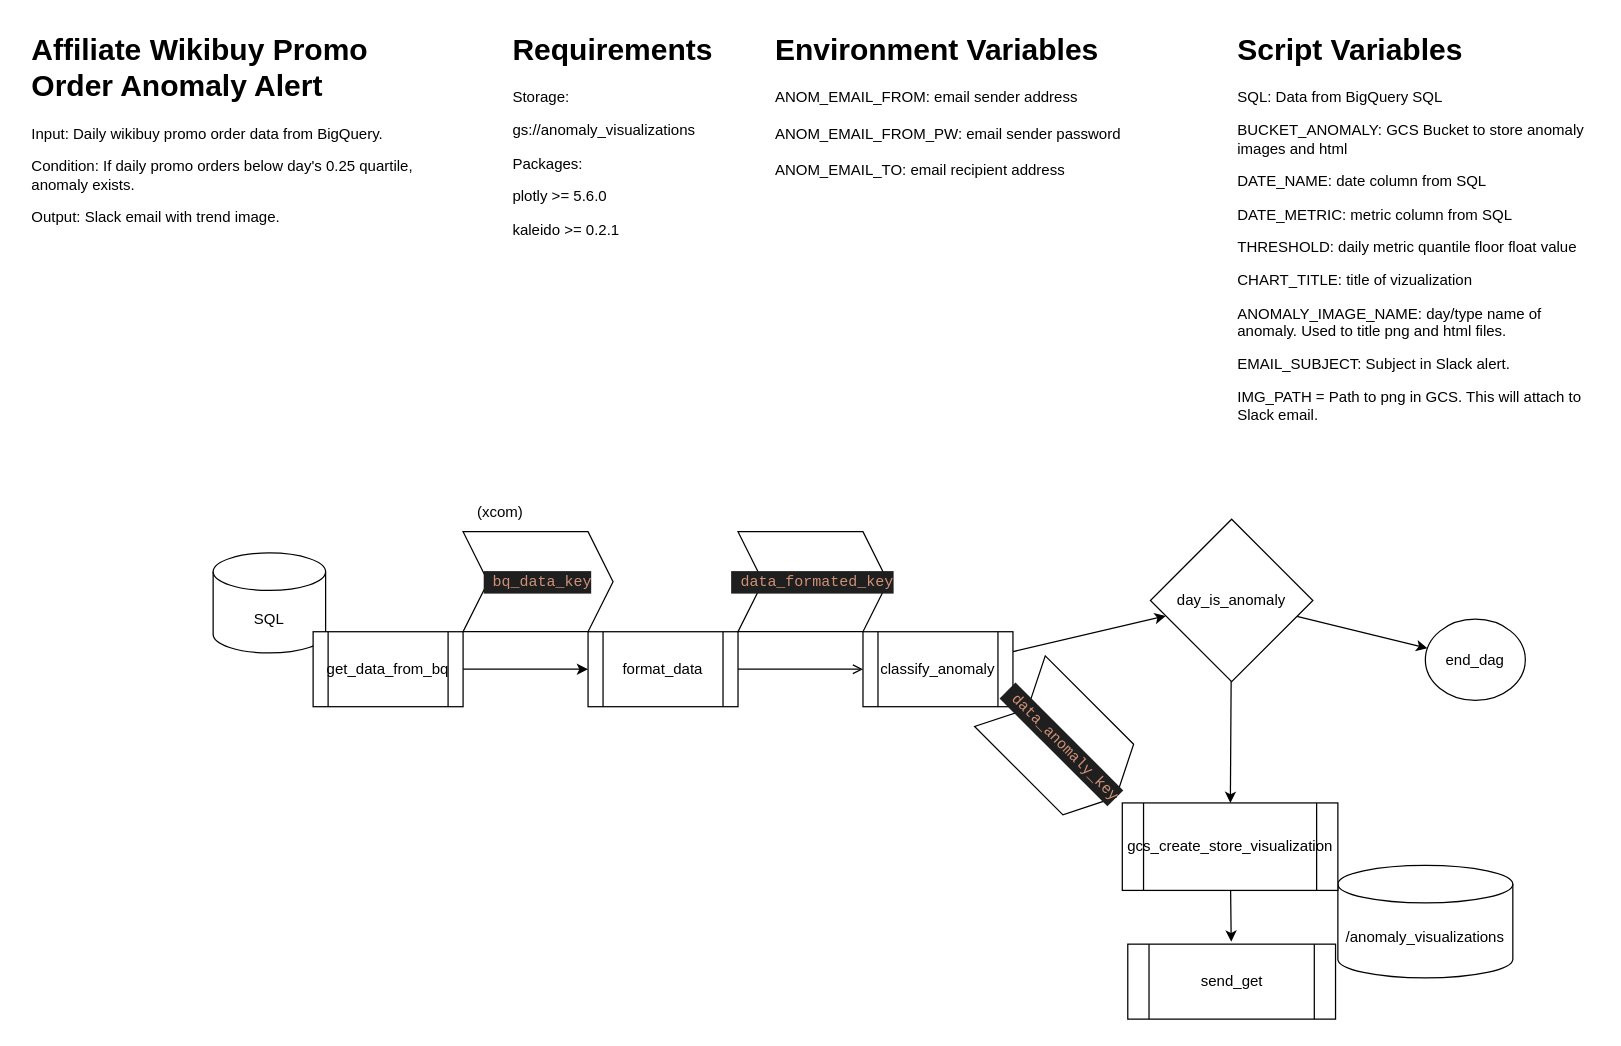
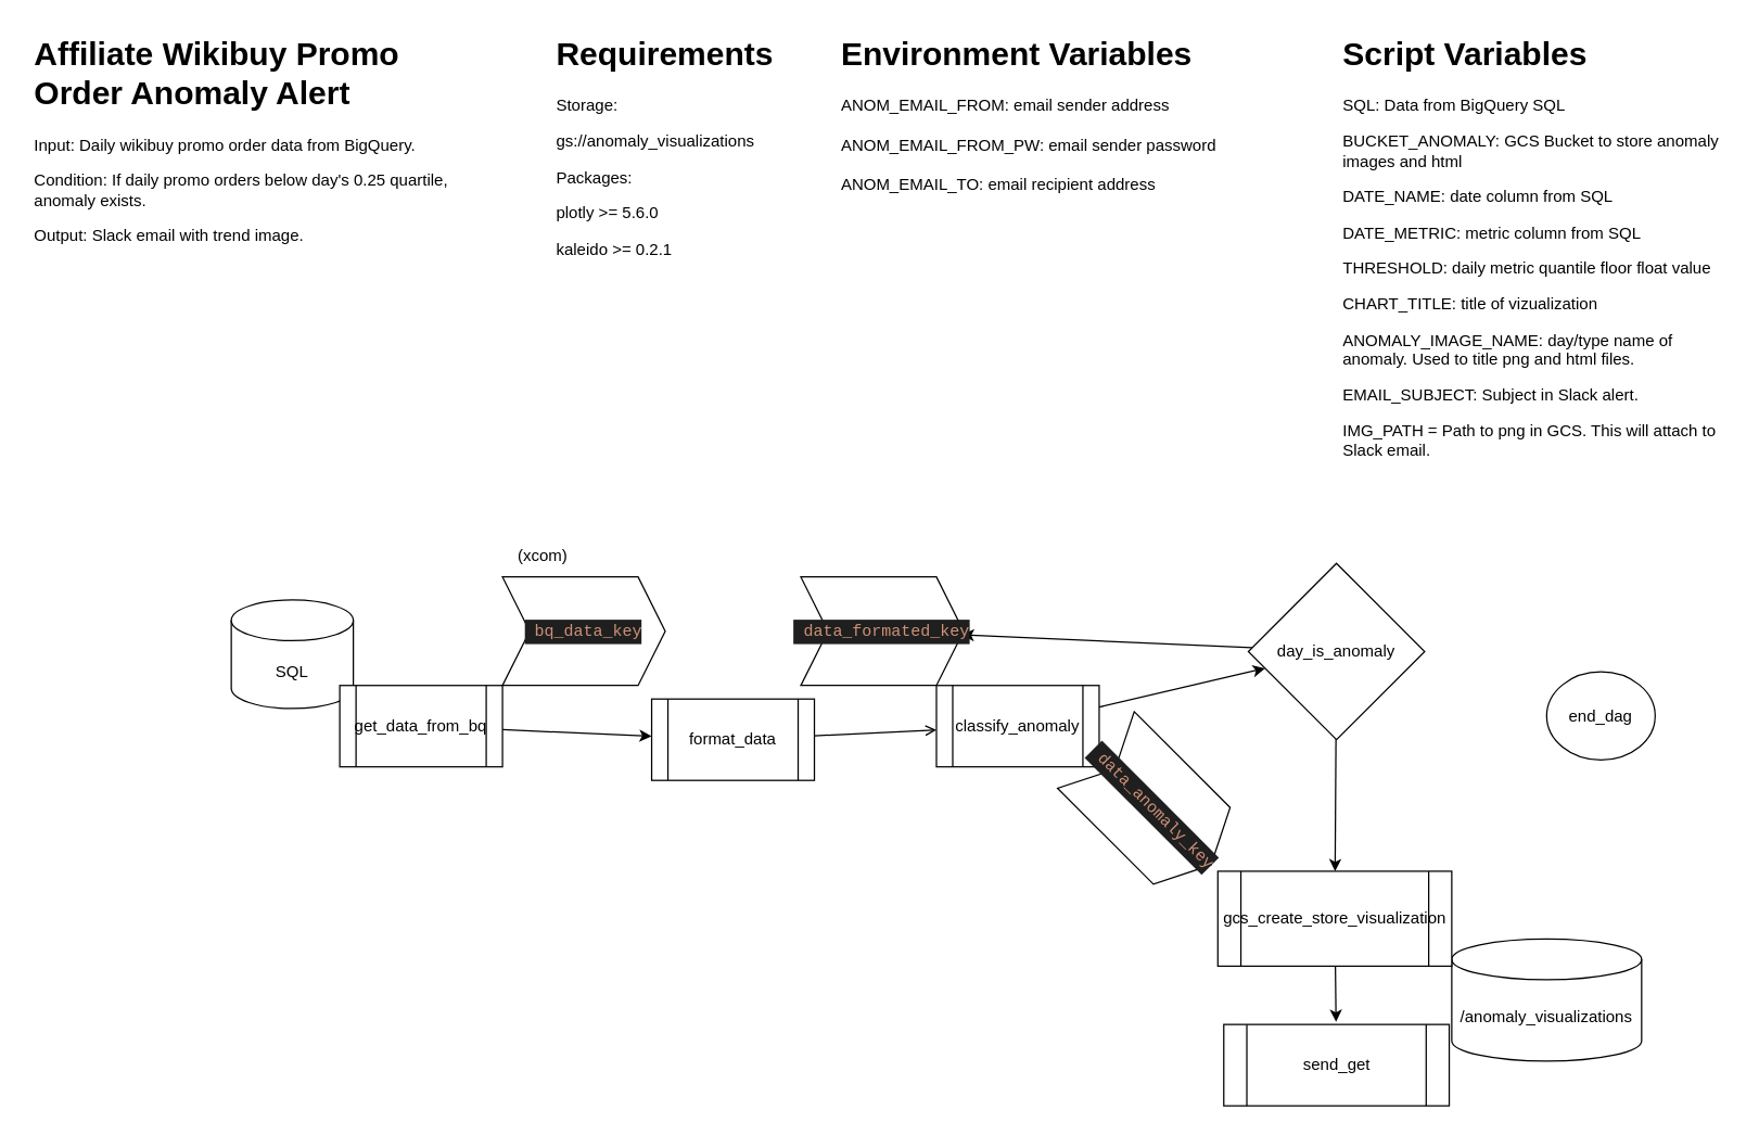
- <mxCell id="11" value="" style="edgeStyle=none;html=1;" parent="1" source="13" target="14" edge="1"><mxGeometry relative="1" as="geometry" /></mxCell>
+ <mxCell id="11" value="" style="edgeStyle=none;html=1;" parent="1" source="13" target="22" edge="1"><mxGeometry relative="1" as="geometry" /></mxCell>
- <mxCell id="8" value="format_data" style="shape=process;whiteSpace=wrap;html=1;backgroundOutline=1;" parent="1" vertex="1"><mxGeometry x="470" y="505" width="120" height="60" as="geometry" /></mxCell>
+ <mxCell id="8" value="format_data" style="shape=process;whiteSpace=wrap;html=1;backgroundOutline=1;" parent="1" vertex="1"><mxGeometry x="480" y="515" width="120" height="60" as="geometry" /></mxCell>
